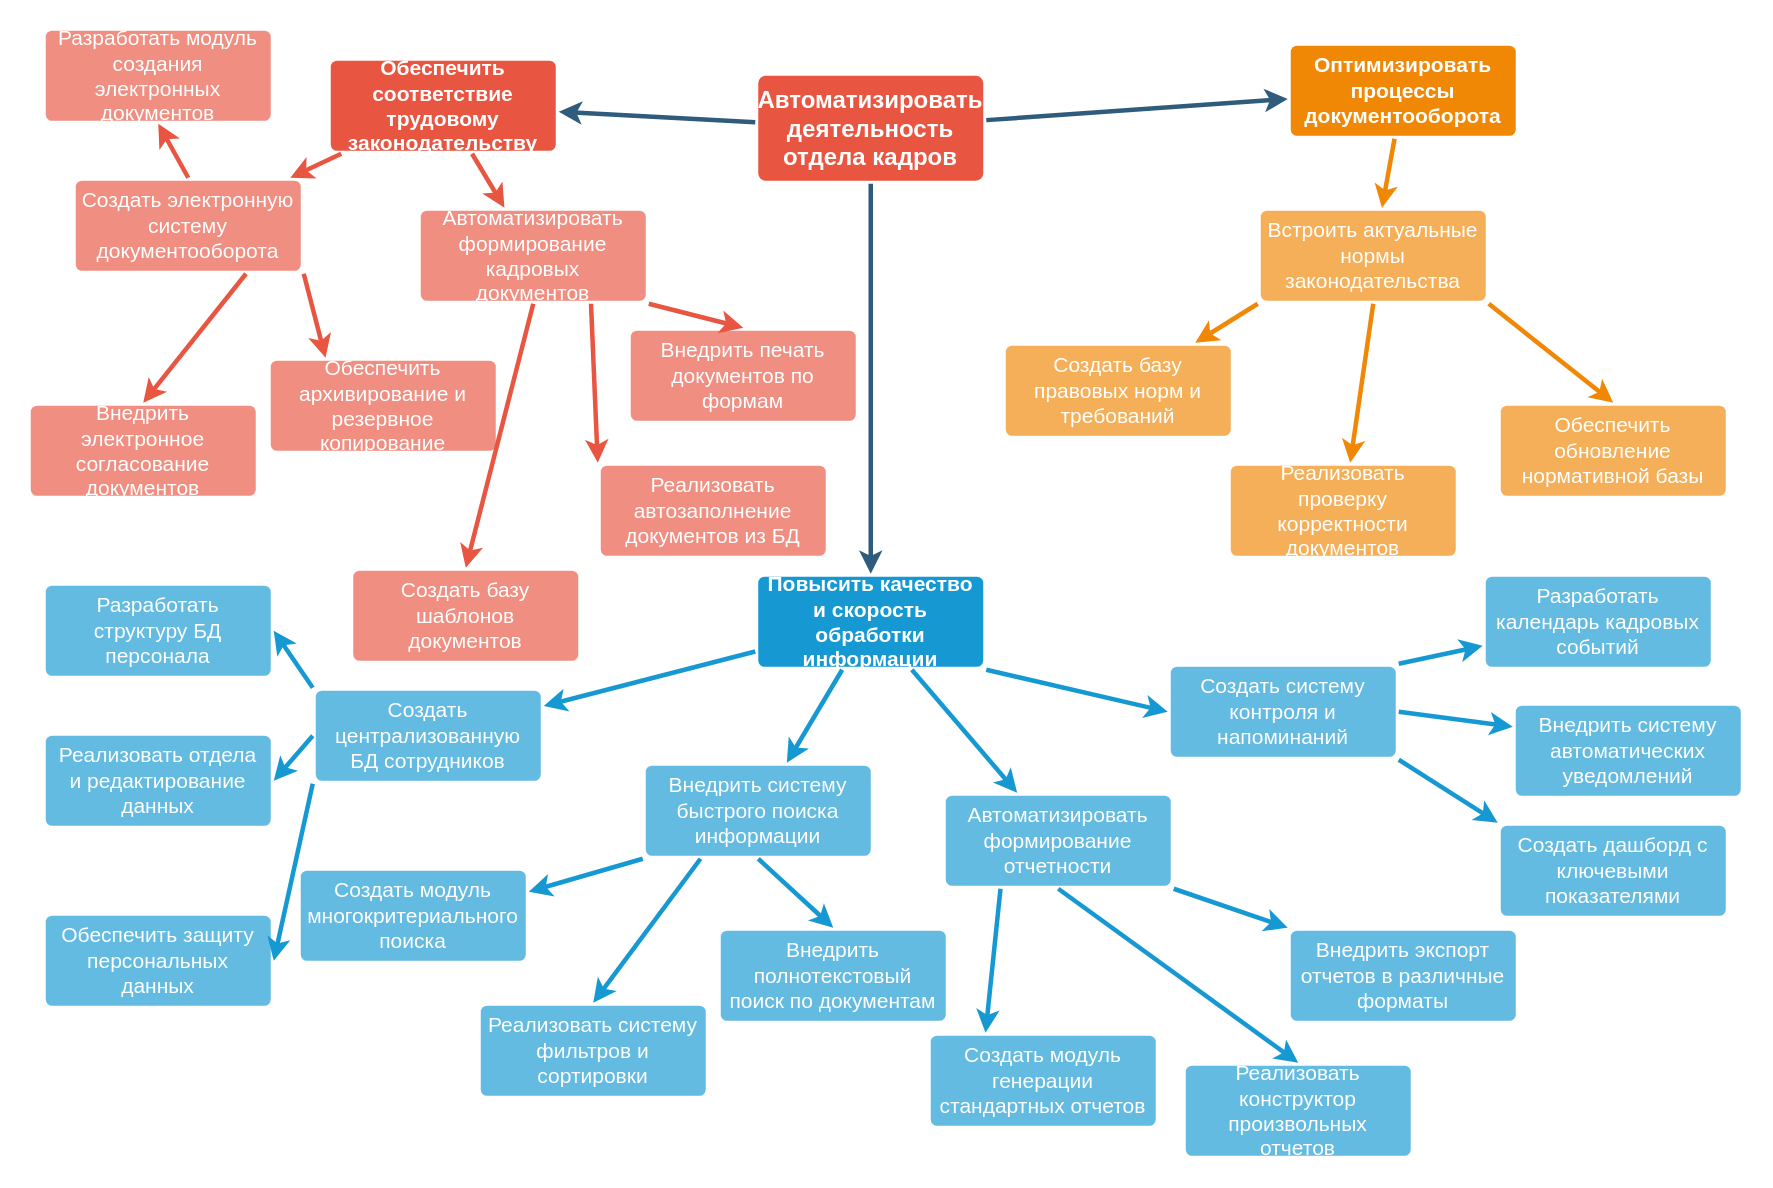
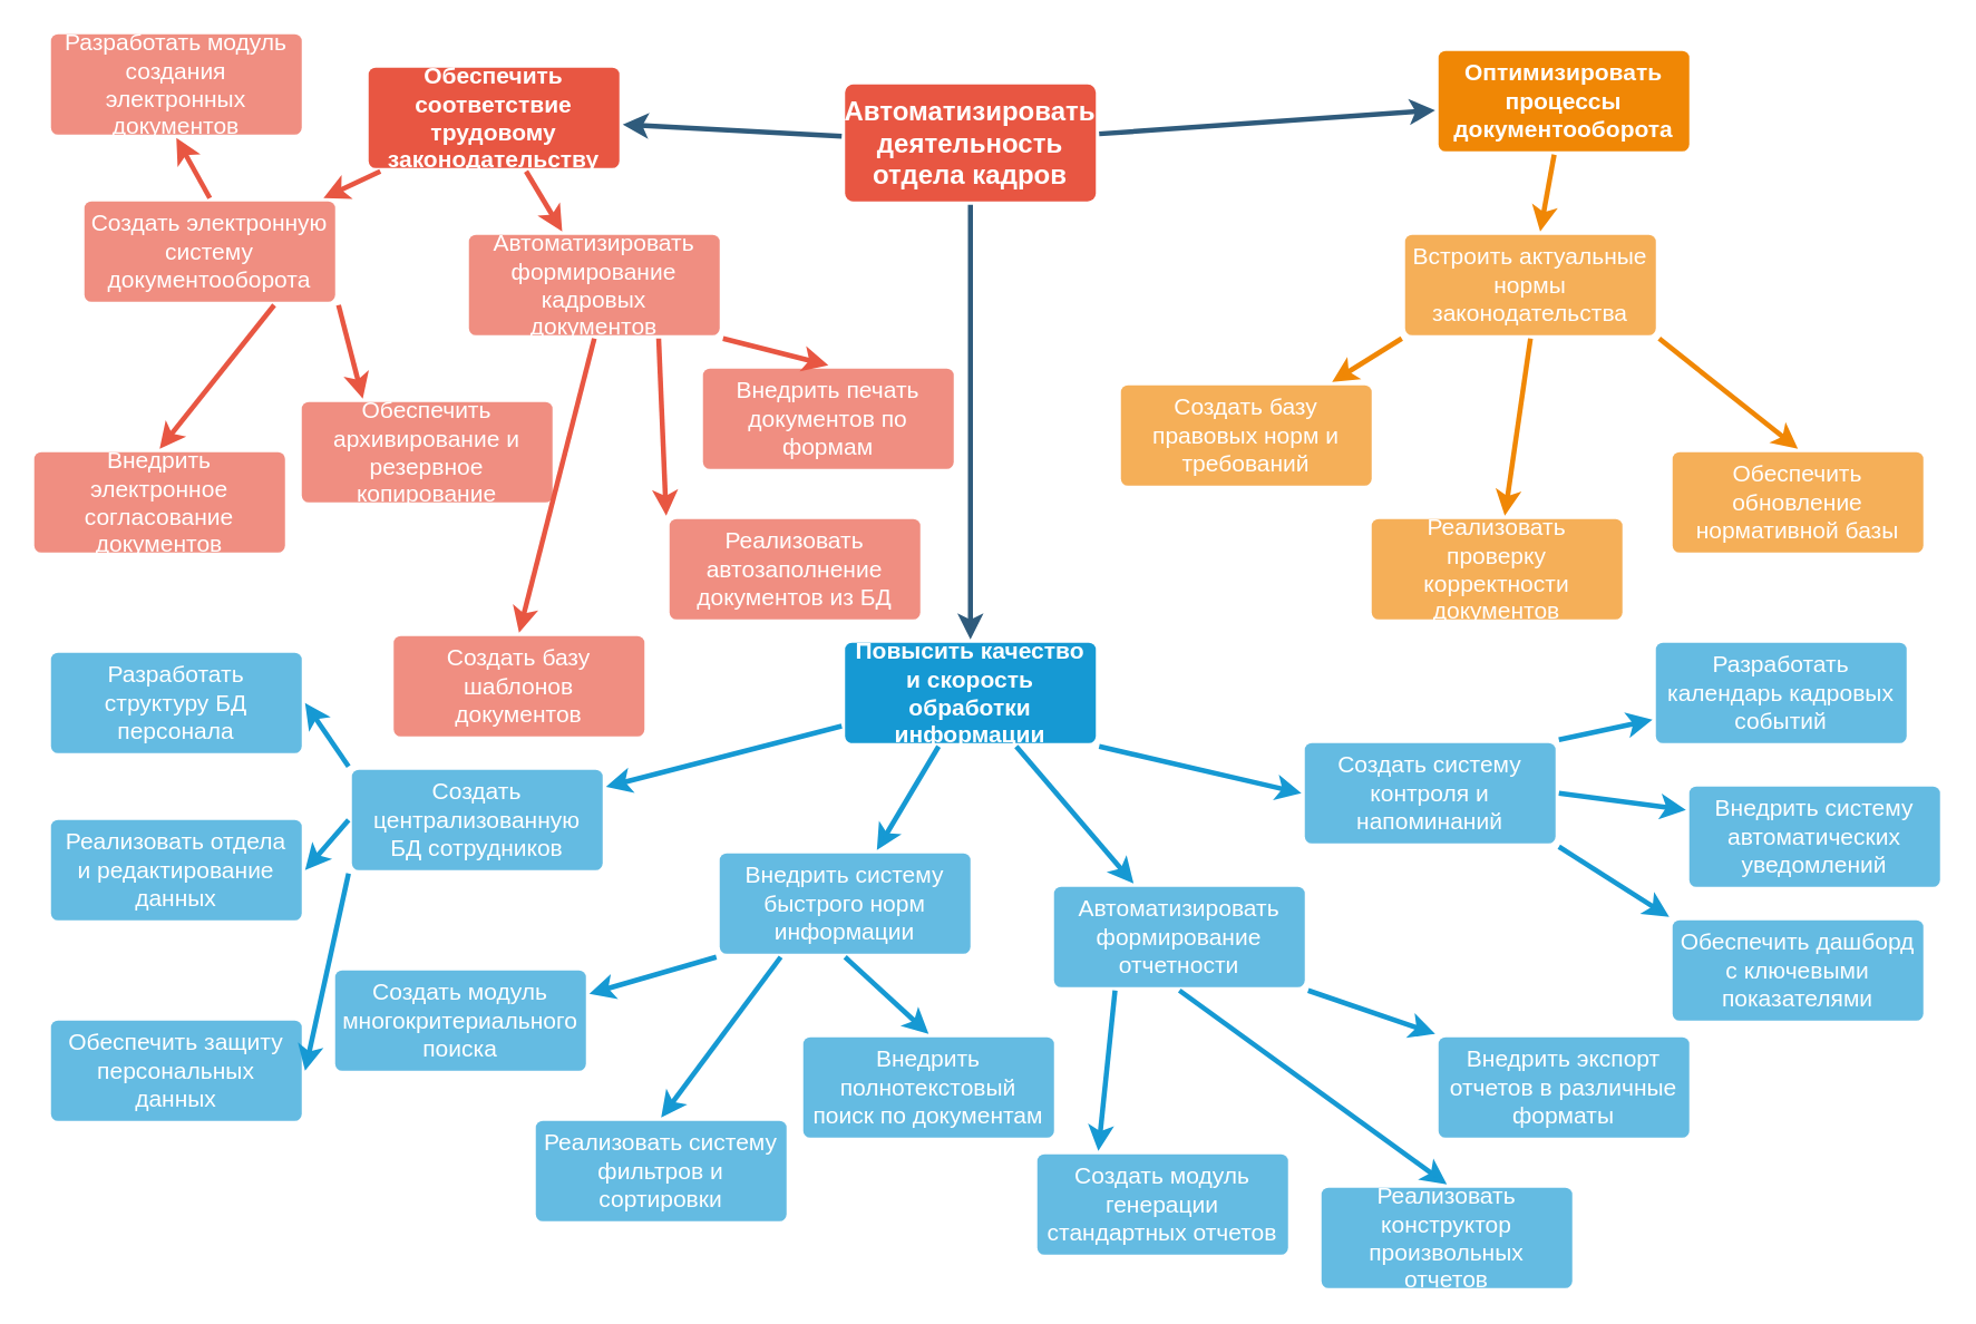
- <mxCell id="16" value="Внедрить систему быстрого поиска информации" style="rounded=1;whiteSpace=wrap;html=1;shadow=0;labelBackgroundColor=none;strokeColor=none;strokeWidth=3;fillColor=#64bbe2;fontFamily=Helvetica;fontSize=14;fontColor=#FFFFFF;align=center;spacing=5;arcSize=7;perimeterSpacing=2;" parent="1" vertex="1"><mxGeometry x="430" y="510" width="150" height="60" as="geometry" /></mxCell>
+ <mxCell id="16" value="Внедрить систему быстрого норм информации" style="rounded=1;whiteSpace=wrap;html=1;shadow=0;labelBackgroundColor=none;strokeColor=none;strokeWidth=3;fillColor=#64bbe2;fontFamily=Helvetica;fontSize=14;fontColor=#FFFFFF;align=center;spacing=5;arcSize=7;perimeterSpacing=2;" parent="1" vertex="1"><mxGeometry x="430" y="510" width="150" height="60" as="geometry" /></mxCell>
- <mxCell id="57" value="Создать дашборд с ключевыми показателями" style="rounded=1;whiteSpace=wrap;html=1;shadow=0;labelBackgroundColor=none;strokeColor=none;strokeWidth=3;fillColor=#64bbe2;fontFamily=Helvetica;fontSize=14;fontColor=#FFFFFF;align=center;spacing=5;arcSize=7;perimeterSpacing=2;" vertex="1" parent="1"><mxGeometry x="1000" y="550" width="150" height="60" as="geometry" /></mxCell>
+ <mxCell id="57" value="Обеспечить дашборд с ключевыми показателями" style="rounded=1;whiteSpace=wrap;html=1;shadow=0;labelBackgroundColor=none;strokeColor=none;strokeWidth=3;fillColor=#64bbe2;fontFamily=Helvetica;fontSize=14;fontColor=#FFFFFF;align=center;spacing=5;arcSize=7;perimeterSpacing=2;" vertex="1" parent="1"><mxGeometry x="1000" y="550" width="150" height="60" as="geometry" /></mxCell>
